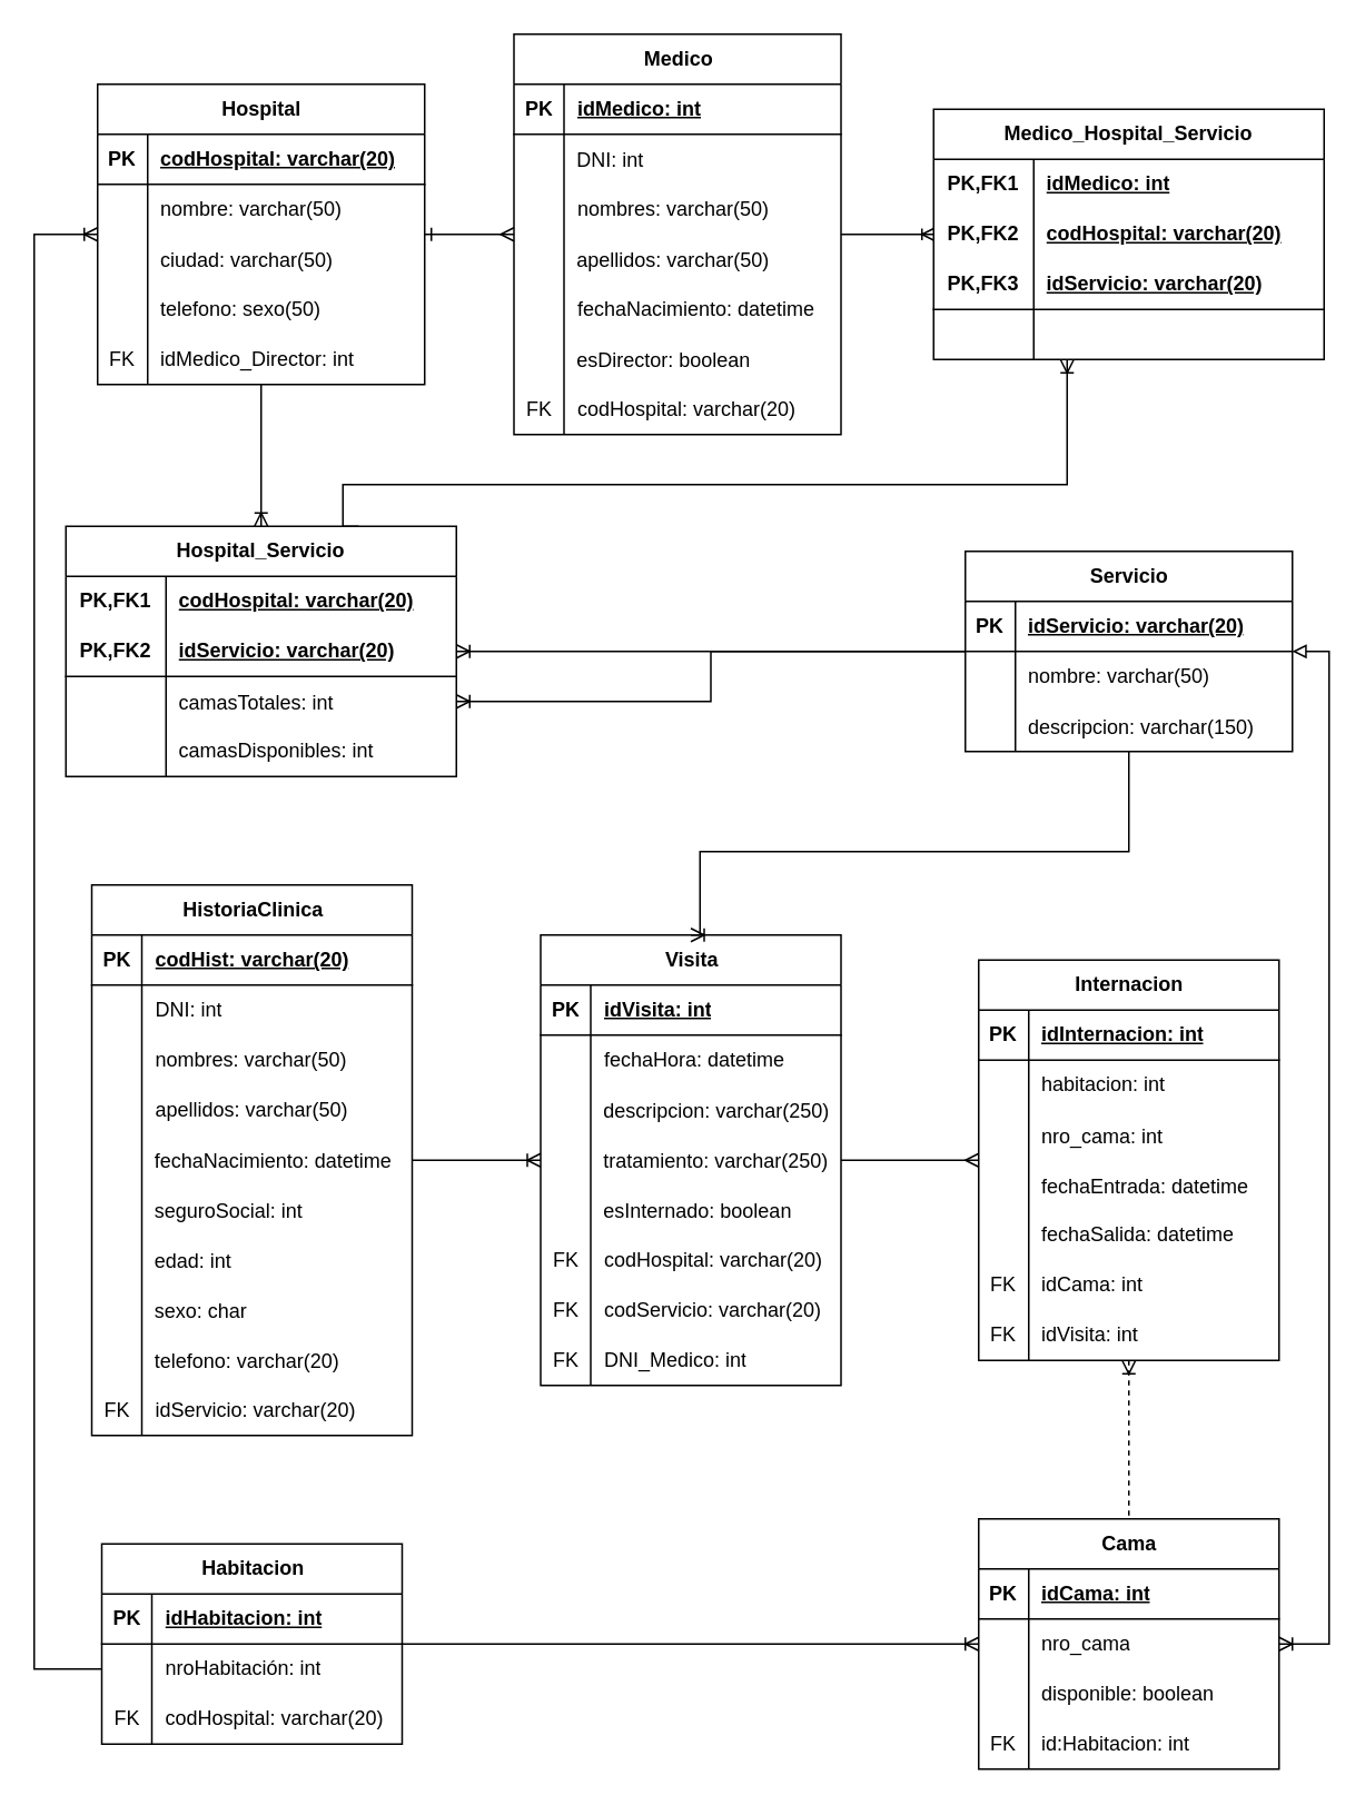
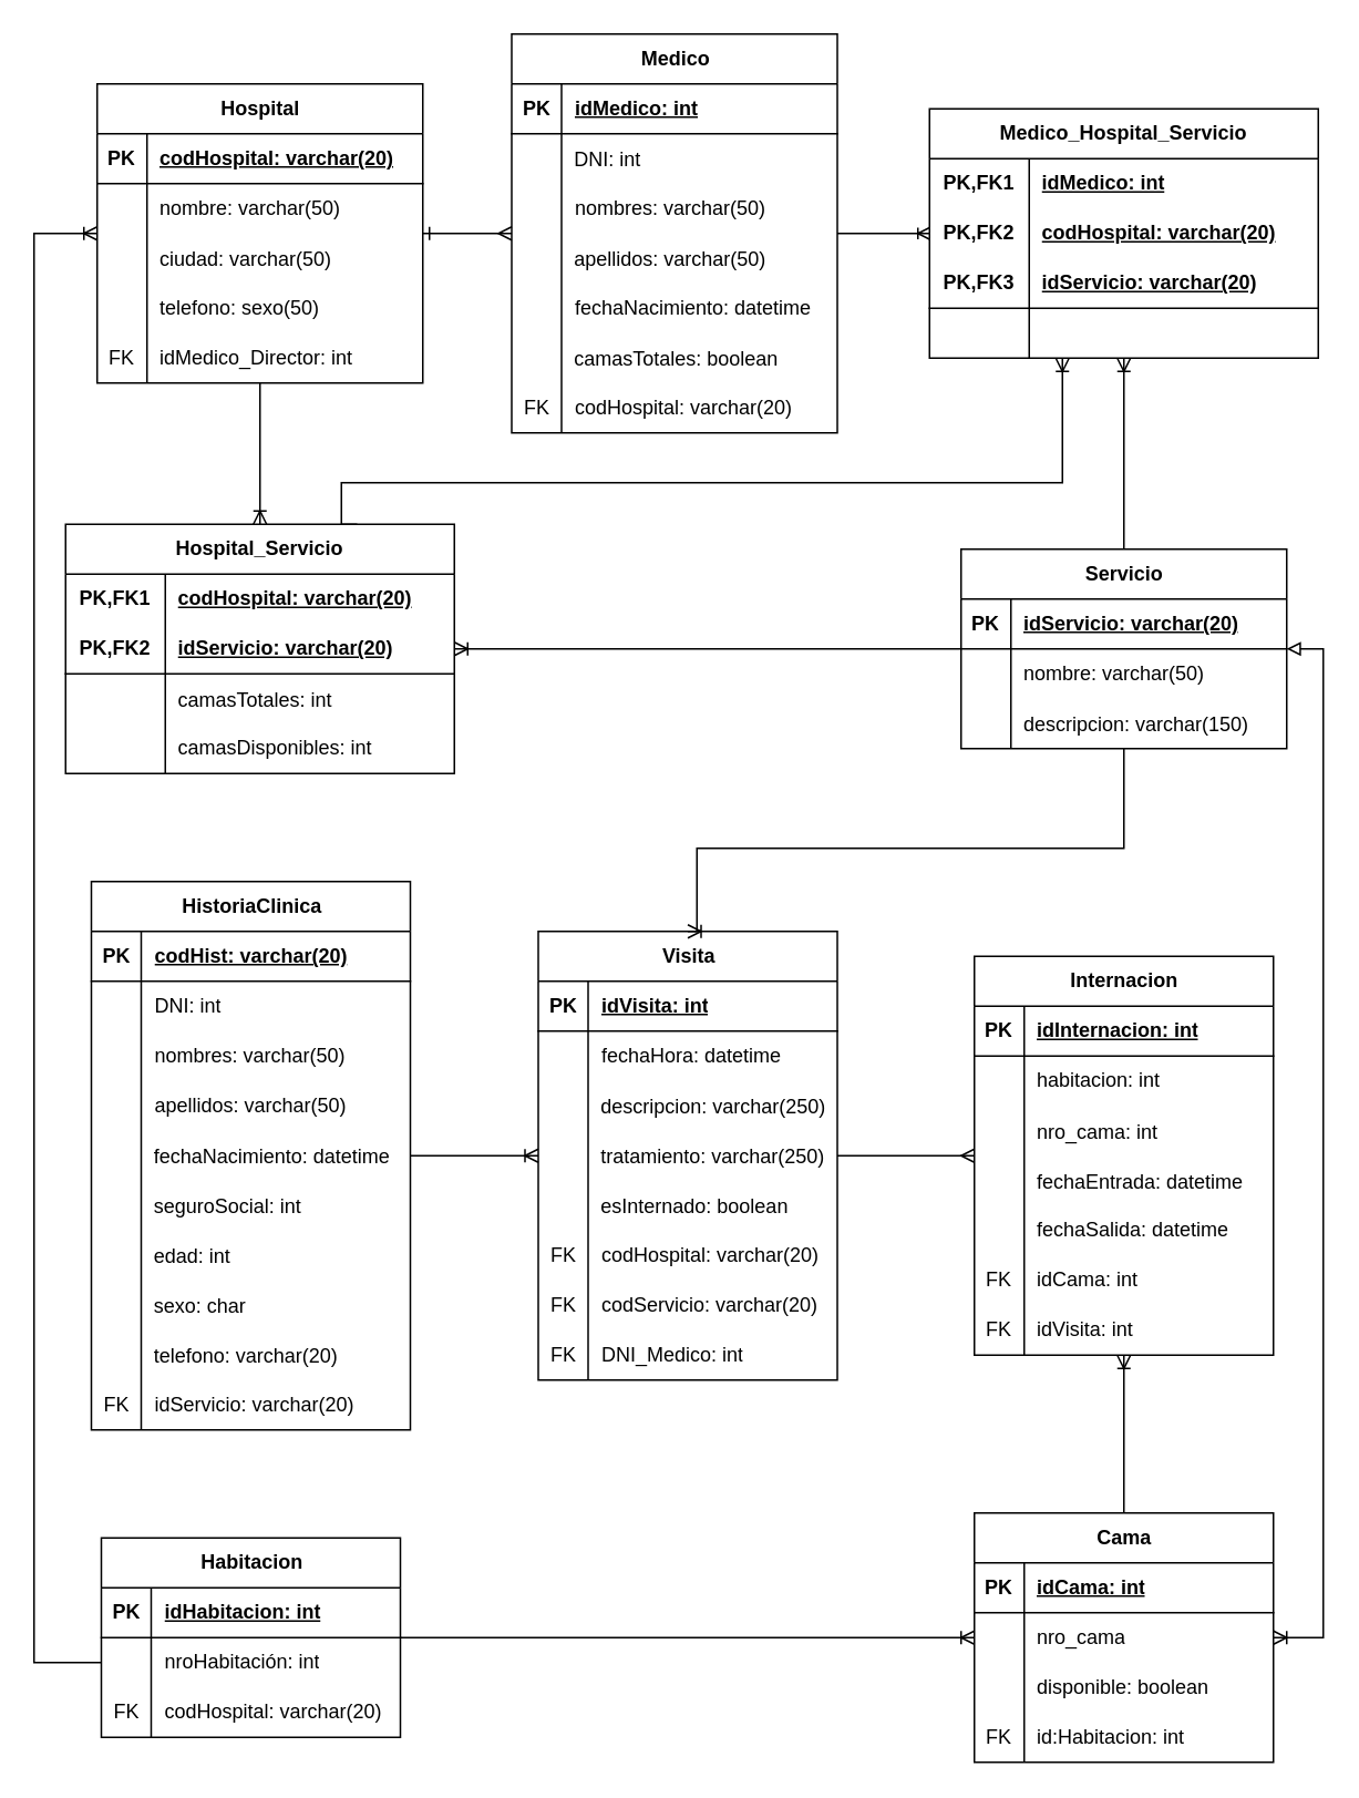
- <mxCell id="36" value="esDirector: boolean" style="shape=partialRectangle;connectable=0;fillColor=none;top=0;left=0;bottom=0;right=0;align=left;spacingLeft=6;overflow=hidden;" vertex="1" parent="34"><mxGeometry x="30" width="166" height="30" as="geometry"><mxRectangle width="166" height="30" as="alternateBounds" /></mxGeometry></mxCell>
+ <mxCell id="36" value="camasTotales: boolean" style="shape=partialRectangle;connectable=0;fillColor=none;top=0;left=0;bottom=0;right=0;align=left;spacingLeft=6;overflow=hidden;" vertex="1" parent="34"><mxGeometry x="30" width="166" height="30" as="geometry"><mxRectangle width="166" height="30" as="alternateBounds" /></mxGeometry></mxCell>
- <mxCell id="40" style="edgeStyle=orthogonalEdgeStyle;rounded=0;orthogonalLoop=1;jettySize=auto;html=1;endArrow=ERoneToMany;endFill=0;" edge="1" parent="1" source="41" target="60"><mxGeometry relative="1" as="geometry" /></mxCell>
+ <mxCell id="40" style="edgeStyle=orthogonalEdgeStyle;rounded=0;orthogonalLoop=1;jettySize=auto;html=1;endArrow=ERoneToMany;endFill=0;" edge="1" parent="1" source="41" target="68"><mxGeometry relative="1" as="geometry" /></mxCell>
- <mxCell id="185" value="" style="edgeStyle=orthogonalEdgeStyle;fontSize=12;html=1;endArrow=none;startArrow=ERoneToMany;rounded=0;startFill=0;endFill=0;dashed=1;" edge="1" parent="1" source="137" target="162"><mxGeometry width="100" height="100" relative="1" as="geometry"><mxPoint x="503.5" y="555" as="sourcePoint" /><mxPoint x="603.5" y="455" as="targetPoint" /></mxGeometry></mxCell>
+ <mxCell id="185" value="" style="edgeStyle=orthogonalEdgeStyle;fontSize=12;html=1;endArrow=none;startArrow=ERoneToMany;rounded=0;startFill=0;endFill=0;" edge="1" parent="1" source="137" target="162"><mxGeometry width="100" height="100" relative="1" as="geometry"><mxPoint x="503.5" y="555" as="sourcePoint" /><mxPoint x="603.5" y="455" as="targetPoint" /></mxGeometry></mxCell>
